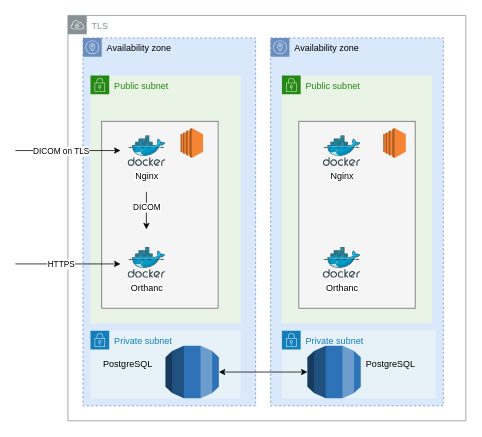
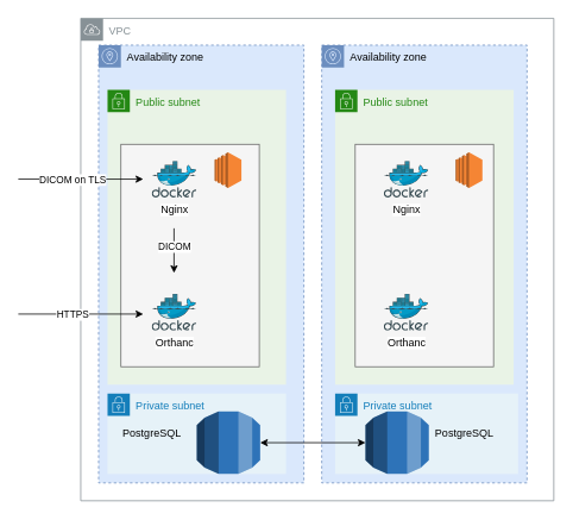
- <mxCell id="6" value="TLS" style="outlineConnect=0;gradientColor=none;html=1;whiteSpace=wrap;fontSize=12;fontStyle=0;shape=mxgraph.aws4.group;grIcon=mxgraph.aws4.group_vpc;strokeColor=#879196;fillColor=none;verticalAlign=top;align=left;spacingLeft=30;fontColor=#879196;dashed=0;" parent="1" vertex="1"><mxGeometry x="90" y="20" width="530" height="540" as="geometry" /></mxCell>
+ <mxCell id="6" value="VPC" style="outlineConnect=0;gradientColor=none;html=1;whiteSpace=wrap;fontSize=12;fontStyle=0;shape=mxgraph.aws4.group;grIcon=mxgraph.aws4.group_vpc;strokeColor=#879196;fillColor=none;verticalAlign=top;align=left;spacingLeft=30;fontColor=#879196;dashed=0;" parent="1" vertex="1"><mxGeometry x="90" y="20" width="530" height="540" as="geometry" /></mxCell>
